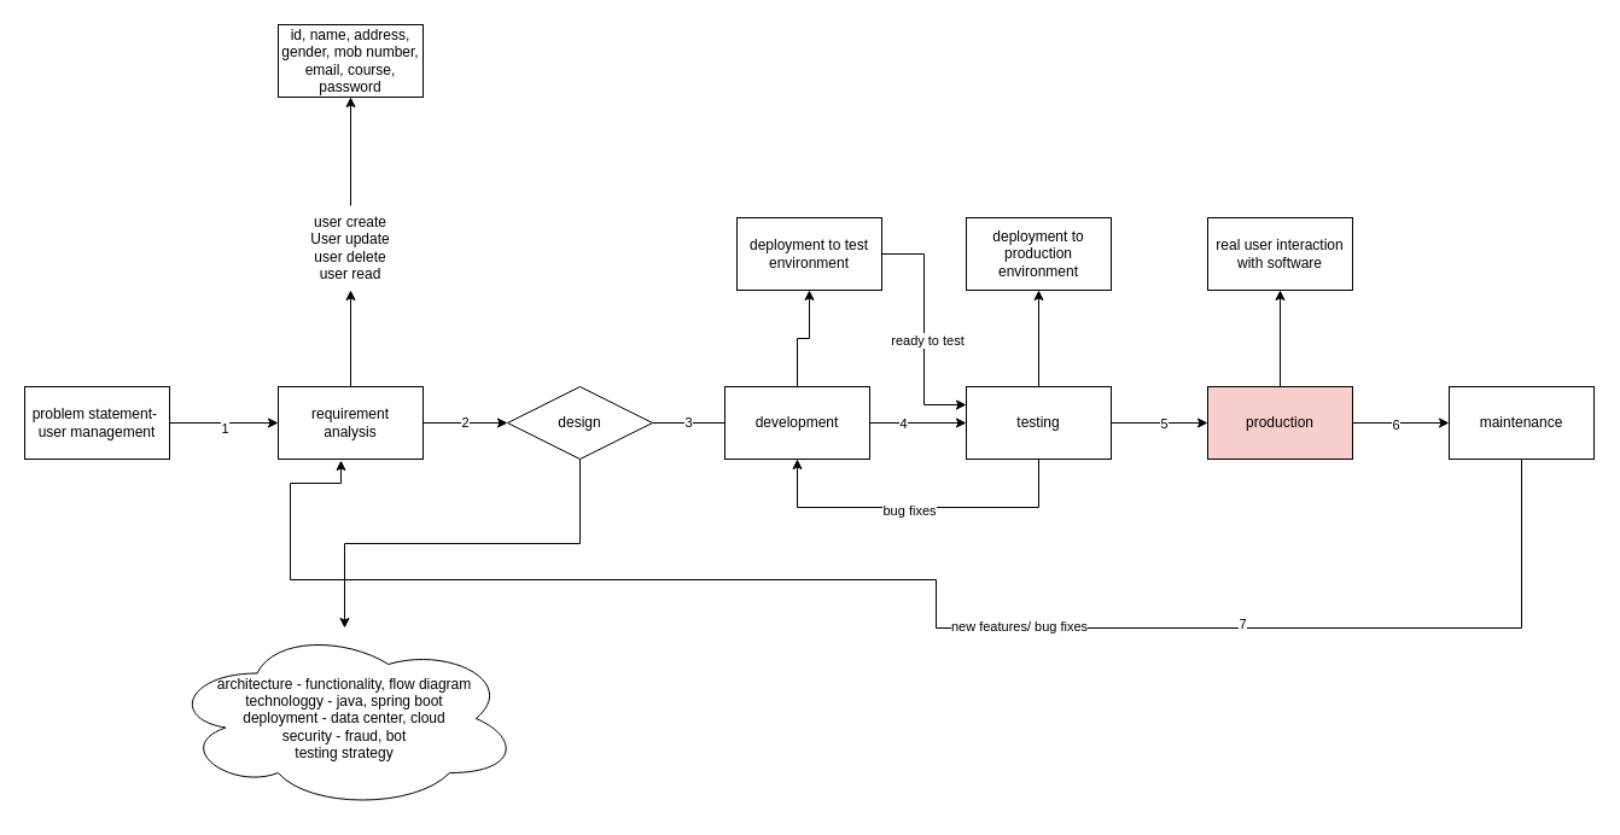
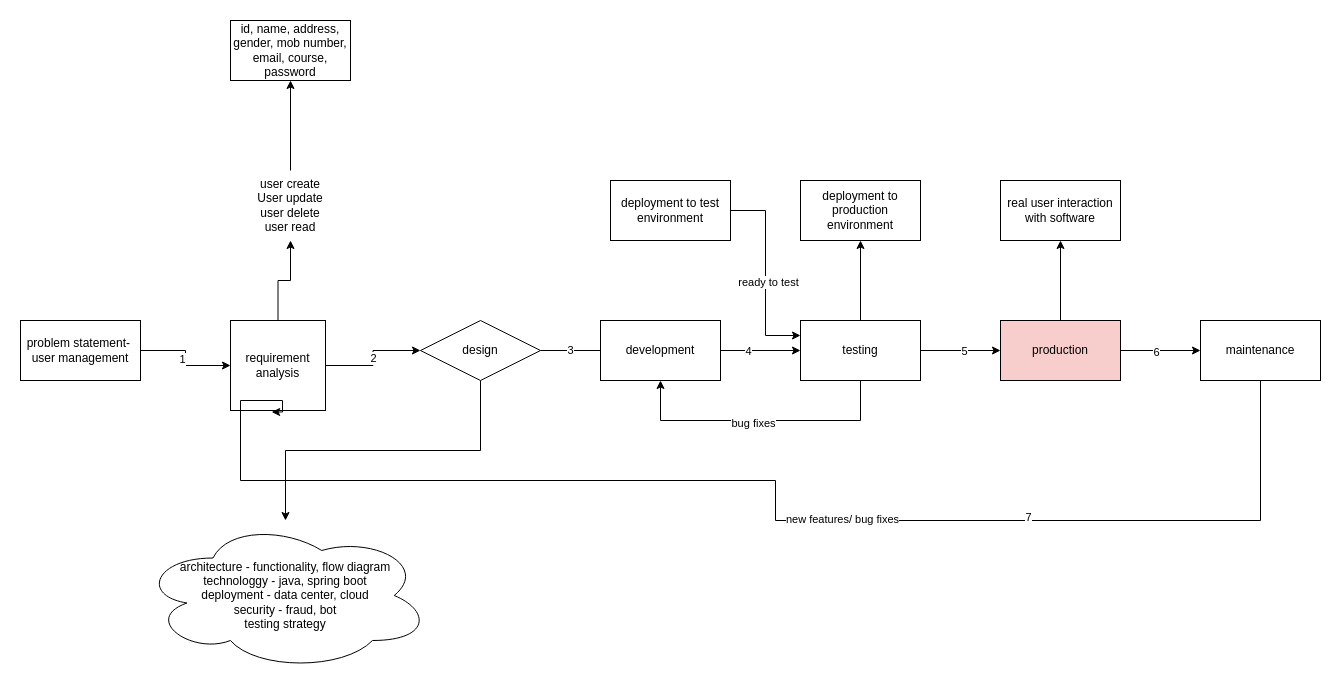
- <mxCell id="17" value="" style="edgeStyle=orthogonalEdgeStyle;rounded=0;orthogonalLoop=1;jettySize=auto;html=1;" edge="1" parent="1" source="18" target="31"><mxGeometry relative="1" as="geometry" /></mxCell>
- <mxCell id="7" value="requirement &lt;br&gt;analysis" style="rounded=0;whiteSpace=wrap;html=1;" vertex="1" parent="1"><mxGeometry x="230" y="320" width="120" height="60" as="geometry" /></mxCell>
+ <mxCell id="7" value="requirement &lt;br&gt;analysis" style="rounded=0;whiteSpace=wrap;html=1;" vertex="1" parent="1"><mxGeometry x="230" y="320" width="95" height="90" as="geometry" /></mxCell>
